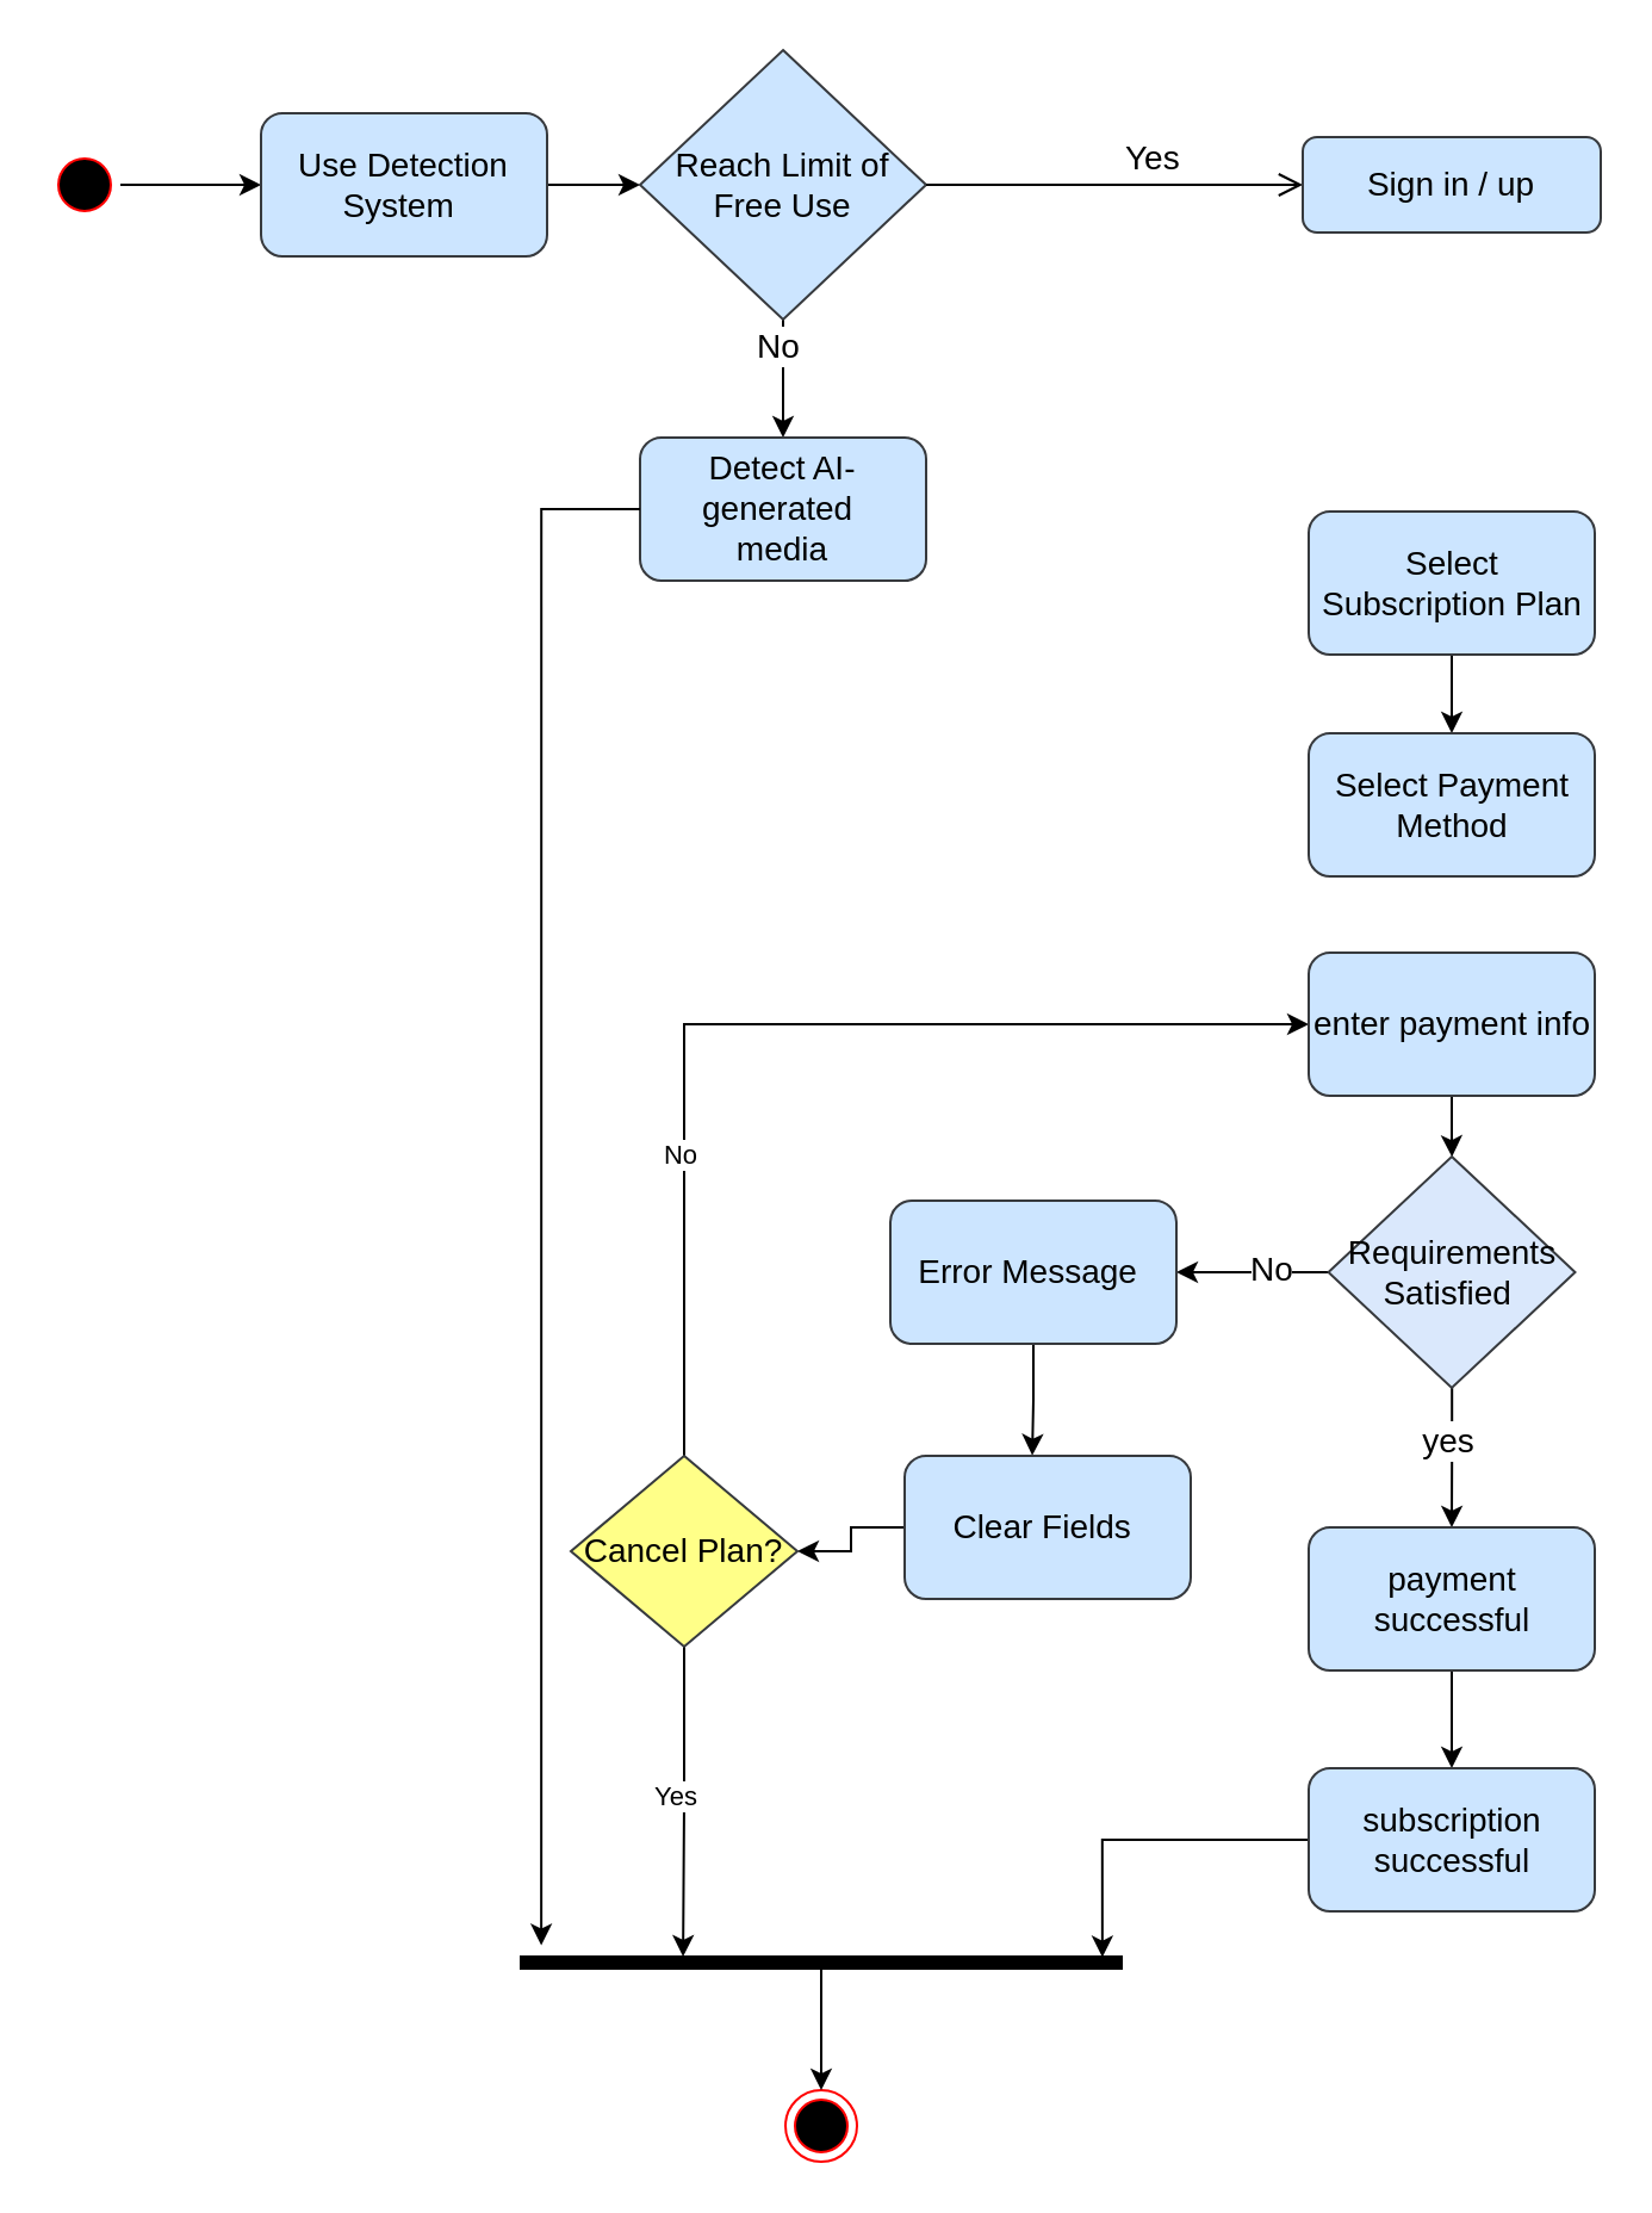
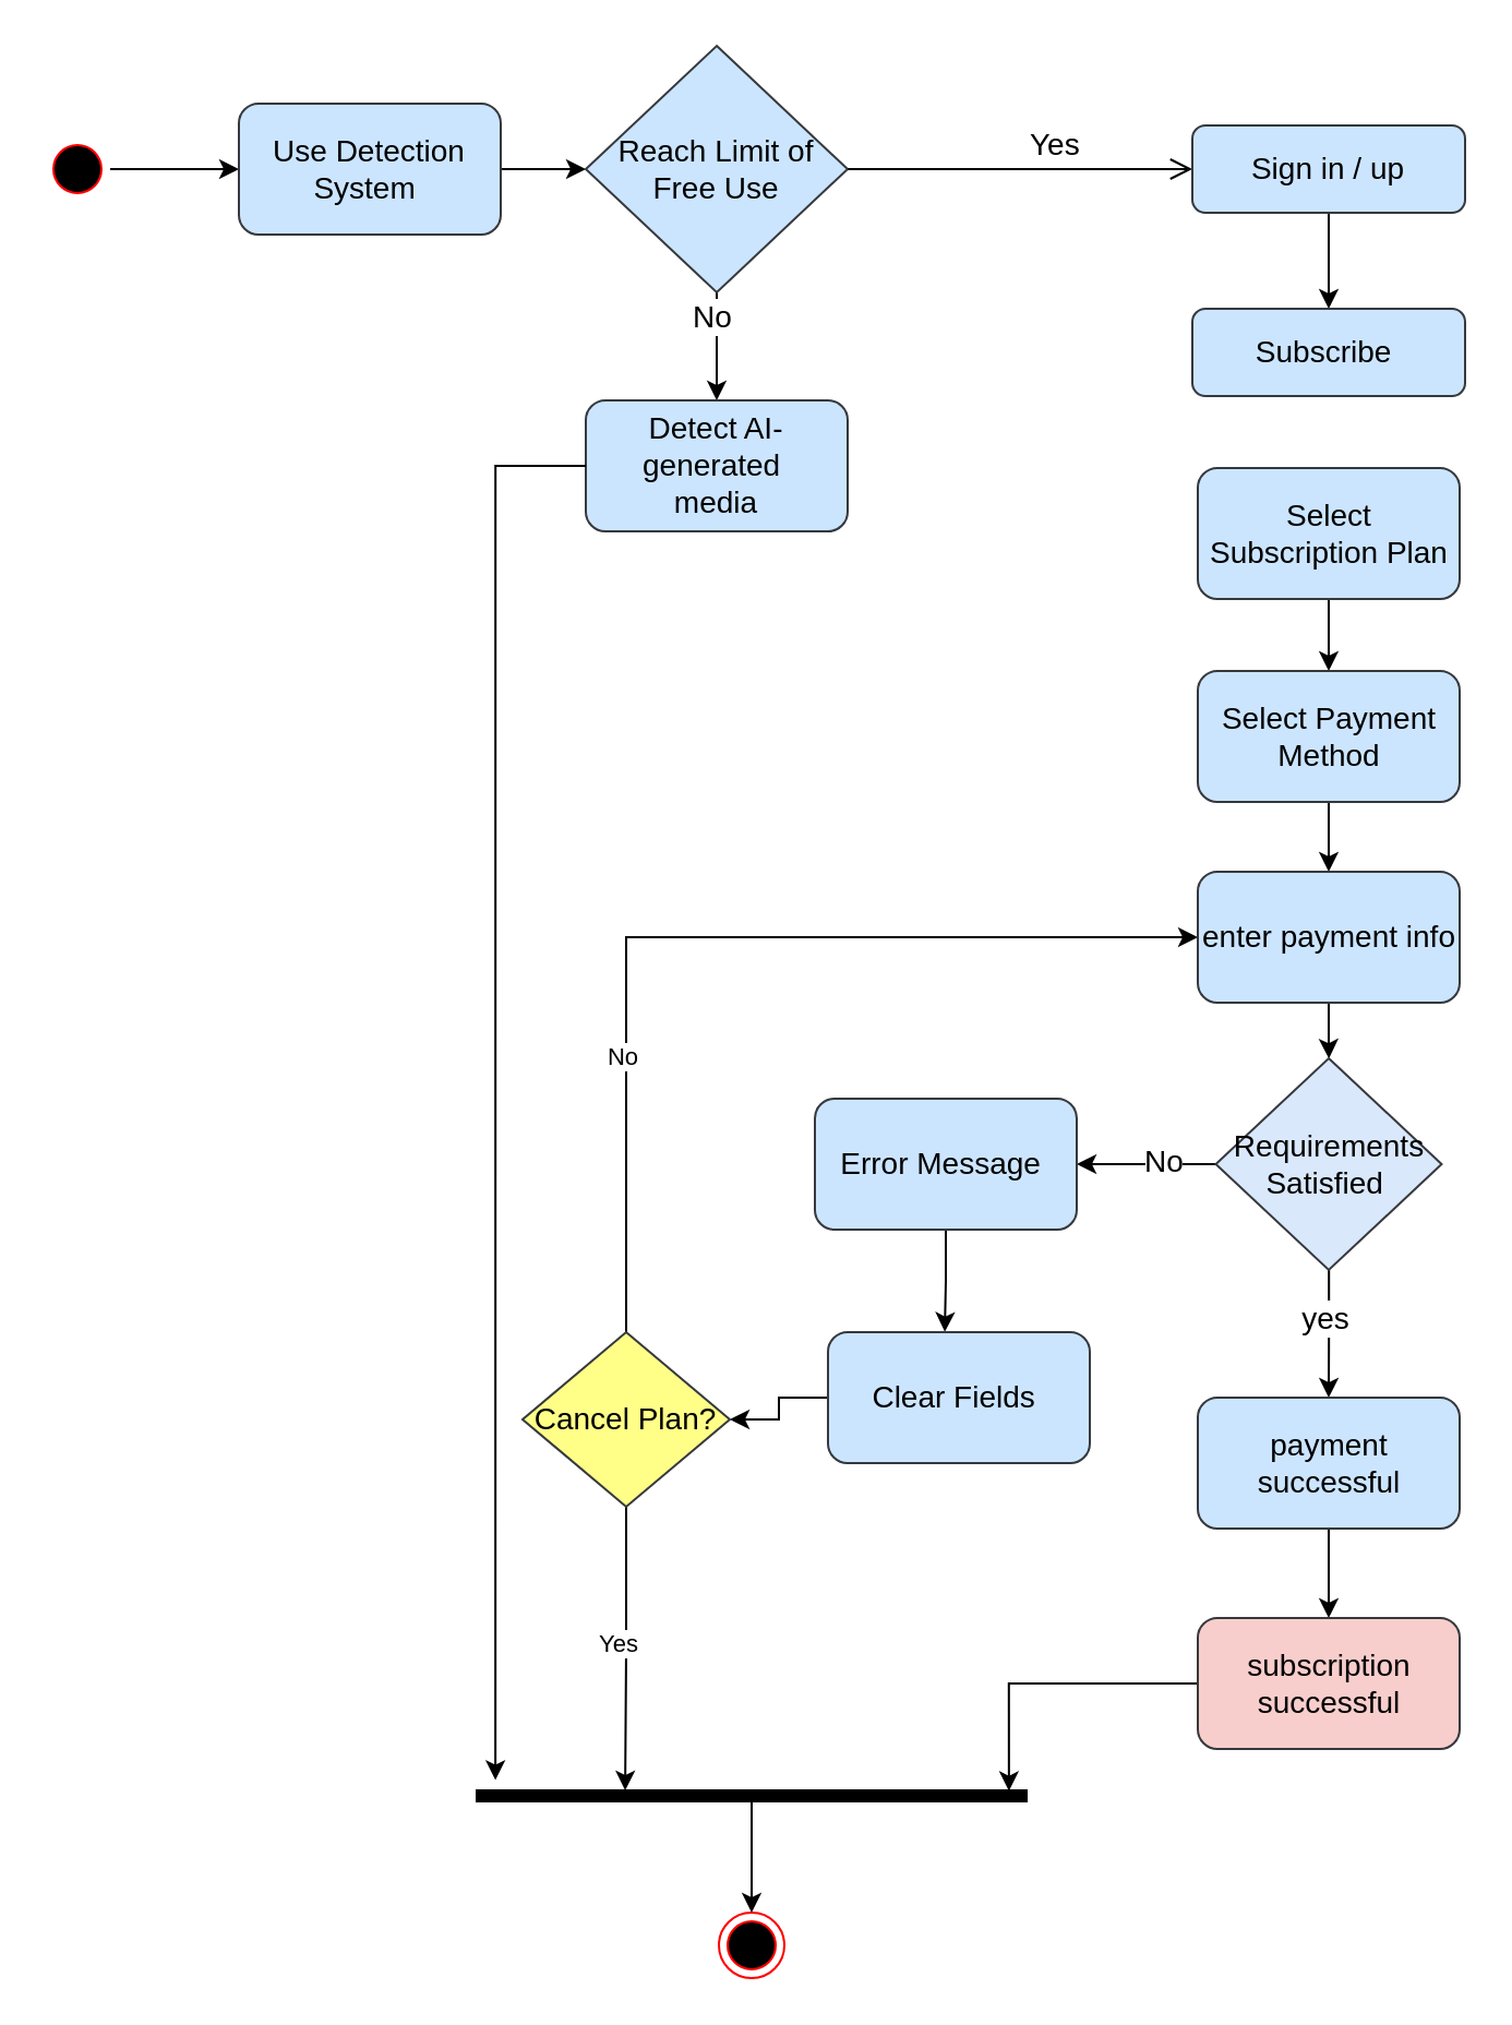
+ <mxCell id="10" value="" style="edgeStyle=orthogonalEdgeStyle;rounded=0;orthogonalLoop=1;jettySize=auto;html=1;entryX=0.5;entryY=0;entryDx=0;entryDy=0;fontSize=14;" edge="1" parent="1" source="11" target="12"><mxGeometry relative="1" as="geometry"><mxPoint x="604" y="218" as="targetPoint" /></mxGeometry></mxCell>
+ <mxCell id="12" value="&lt;span style=&quot;font-size: 14px;&quot;&gt;Subscribe&amp;nbsp;&lt;/span&gt;" style="rounded=1;whiteSpace=wrap;html=1;fillColor=#cce5ff;strokeColor=#36393d;fontSize=14;" parent="1" vertex="1"><mxGeometry x="546" y="141" width="125" height="40" as="geometry" /></mxCell>
+ <mxCell id="16" value="" style="edgeStyle=orthogonalEdgeStyle;rounded=0;orthogonalLoop=1;jettySize=auto;html=1;fontSize=14;" edge="1" parent="1" source="17" target="36"><mxGeometry relative="1" as="geometry" /></mxCell>
- <mxCell id="38" value="subscription successful" style="rounded=1;whiteSpace=wrap;html=1;fillColor=#cce5ff;strokeColor=#36393d;fontSize=14;" vertex="1" parent="1"><mxGeometry x="548.5" y="741" width="120" height="60" as="geometry" /></mxCell>
+ <mxCell id="38" value="subscription successful" style="rounded=1;whiteSpace=wrap;html=1;fillColor=#f8cecc;strokeColor=#36393d;fontSize=14;" vertex="1" parent="1"><mxGeometry x="548.5" y="741" width="120" height="60" as="geometry" /></mxCell>
